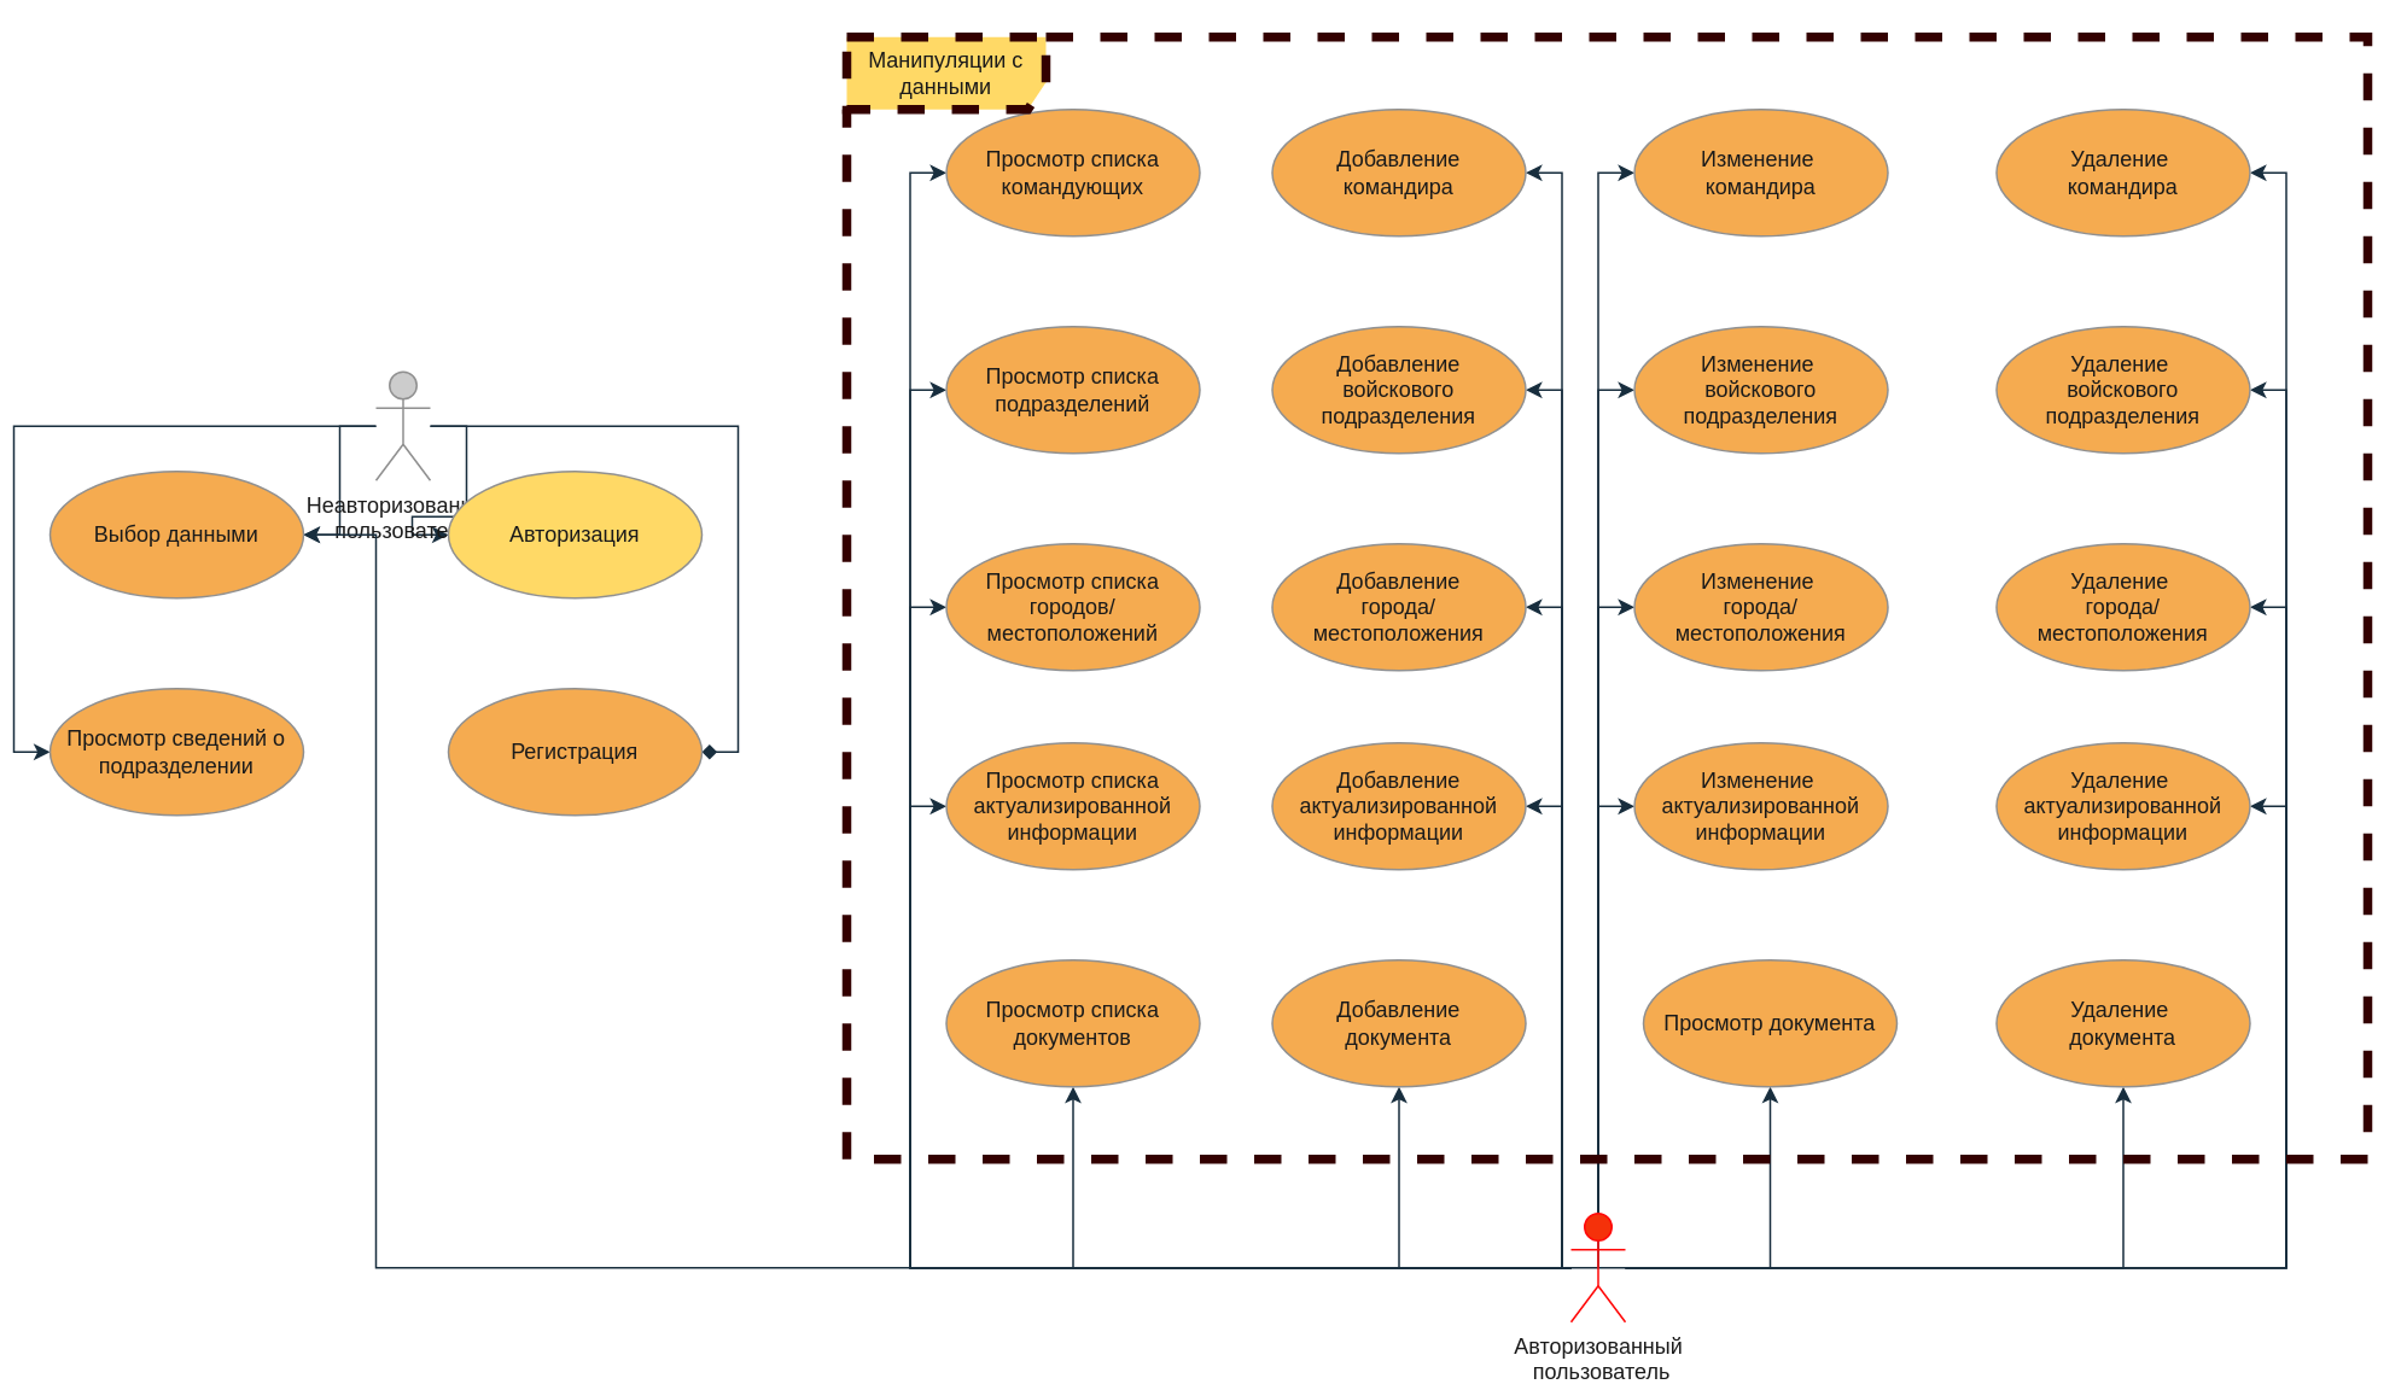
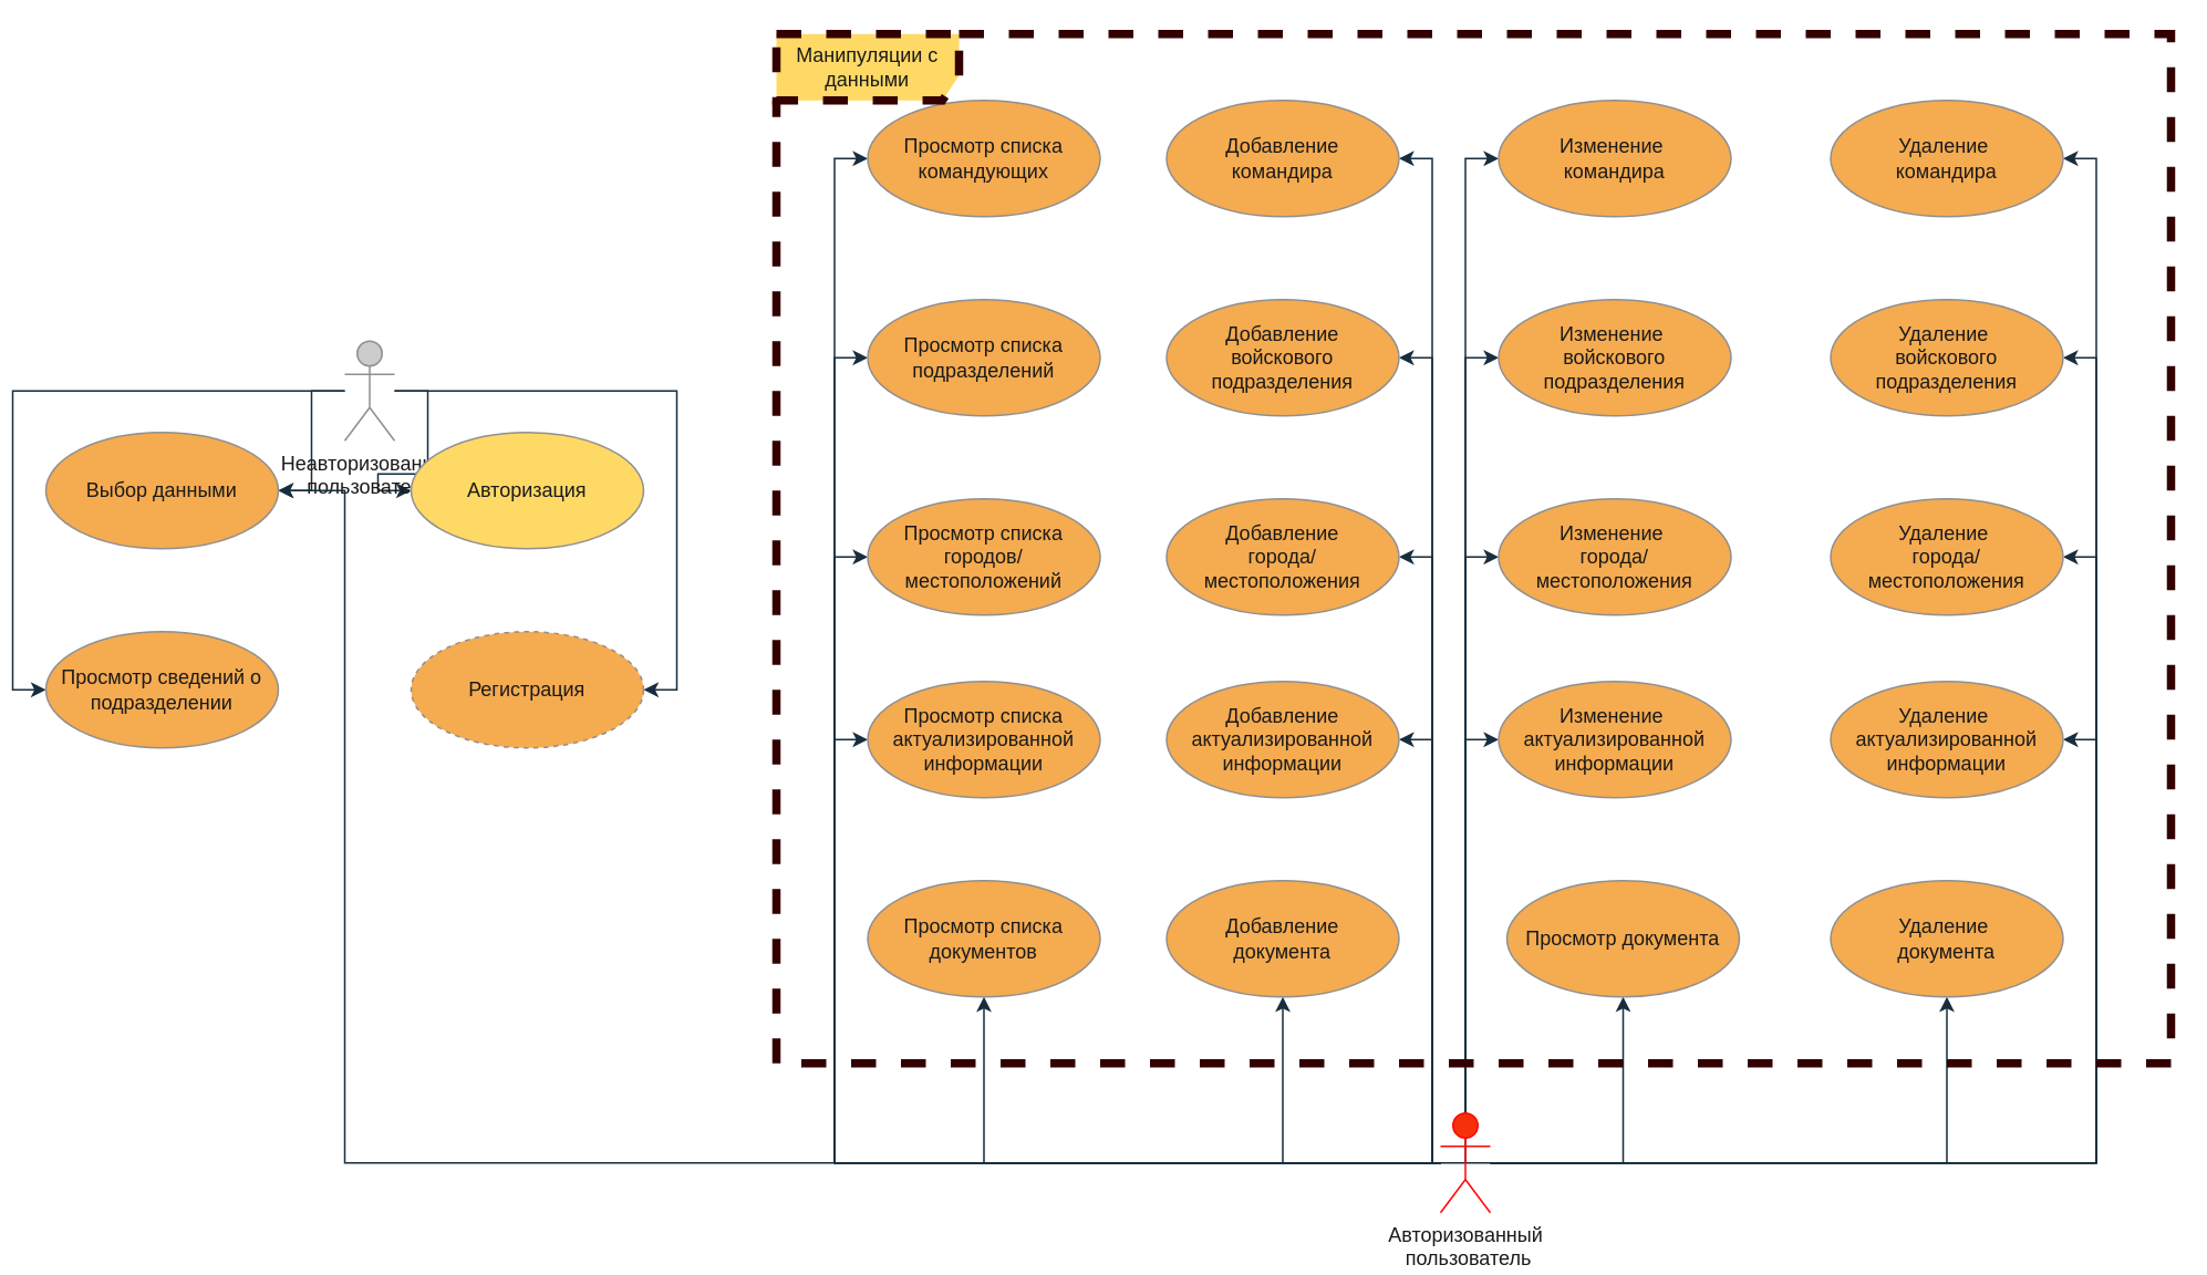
- <mxCell id="31" value="Регистрация" style="ellipse;whiteSpace=wrap;html=1;fillColor=#F5AB50;strokeColor=#909090;fontColor=#1A1A1A;" parent="1" vertex="1"><mxGeometry x="240" y="380" width="140" height="70" as="geometry" /></mxCell>
+ <mxCell id="31" value="Регистрация" style="ellipse;whiteSpace=wrap;html=1;fillColor=#F5AB50;strokeColor=#909090;fontColor=#1A1A1A;dashed=1;" parent="1" vertex="1"><mxGeometry x="240" y="380" width="140" height="70" as="geometry" /></mxCell>
- <mxCell id="5" style="edgeStyle=orthogonalEdgeStyle;rounded=0;orthogonalLoop=1;jettySize=auto;html=1;entryX=1;entryY=0.5;entryDx=0;entryDy=0;labelBackgroundColor=#EEEEEE;strokeColor=#182E3E;fontColor=#1A1A1A;endArrow=diamond;" parent="1" source="6" target="31" edge="1"><mxGeometry relative="1" as="geometry" /></mxCell>
+ <mxCell id="5" style="edgeStyle=orthogonalEdgeStyle;rounded=0;orthogonalLoop=1;jettySize=auto;html=1;entryX=1;entryY=0.5;entryDx=0;entryDy=0;labelBackgroundColor=#EEEEEE;strokeColor=#182E3E;fontColor=#1A1A1A;" parent="1" source="6" target="31" edge="1"><mxGeometry relative="1" as="geometry" /></mxCell>
